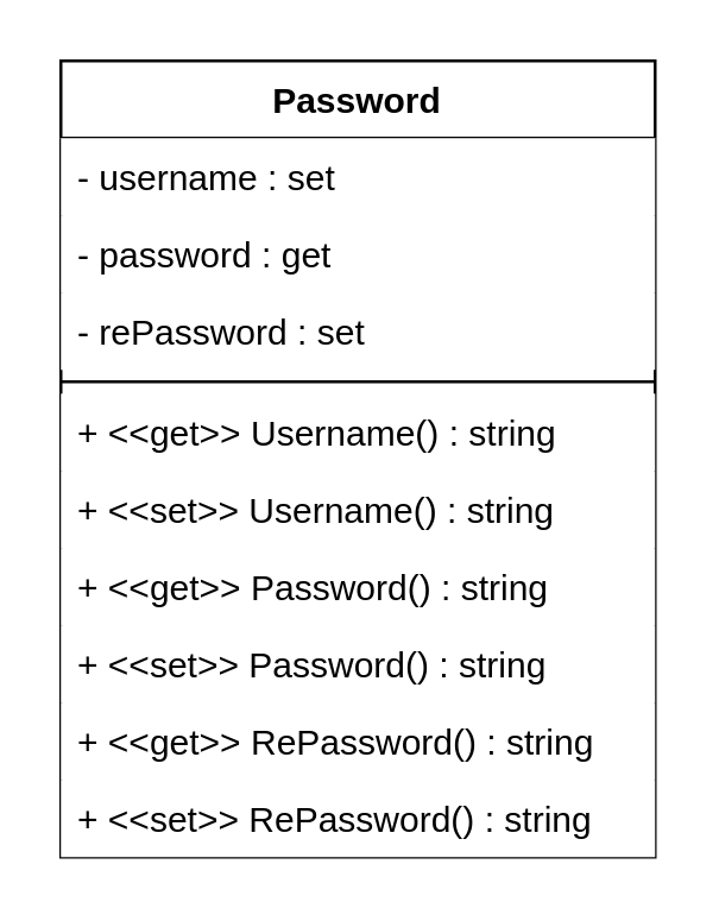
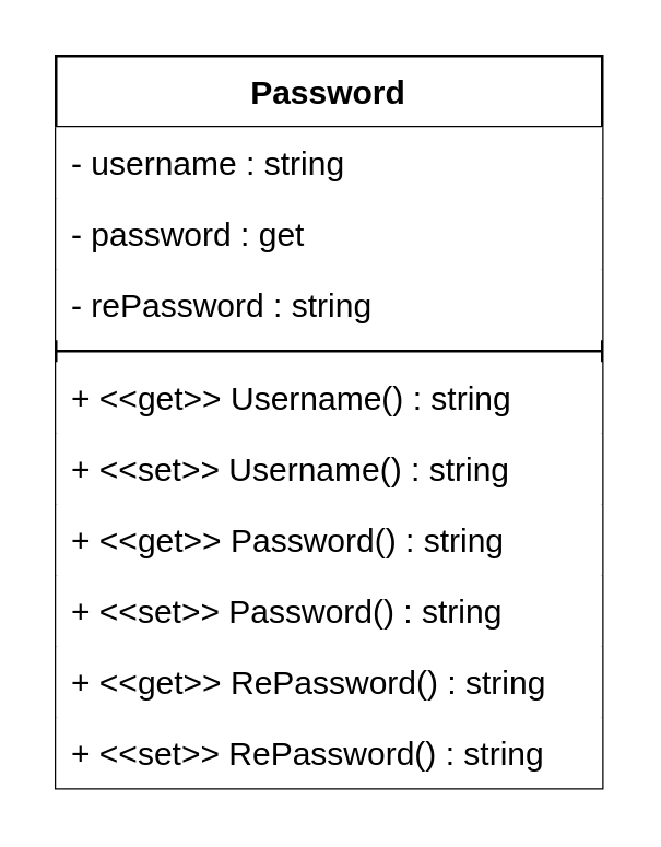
- <mxCell id="3" value="- username : set" style="text;strokeColor=none;fillColor=#ffffff;align=left;verticalAlign=top;spacingLeft=4;spacingRight=4;overflow=hidden;rotatable=0;points=[[0,0.5],[1,0.5]];portConstraint=eastwest;" vertex="1" parent="2"><mxGeometry y="26" width="200" height="26" as="geometry" /></mxCell>
+ <mxCell id="3" value="- username : string" style="text;strokeColor=none;fillColor=#ffffff;align=left;verticalAlign=top;spacingLeft=4;spacingRight=4;overflow=hidden;rotatable=0;points=[[0,0.5],[1,0.5]];portConstraint=eastwest;" vertex="1" parent="2"><mxGeometry y="26" width="200" height="26" as="geometry" /></mxCell>
- <mxCell id="5" value="- rePassword : set" style="text;strokeColor=none;fillColor=#ffffff;align=left;verticalAlign=top;spacingLeft=4;spacingRight=4;overflow=hidden;rotatable=0;points=[[0,0.5],[1,0.5]];portConstraint=eastwest;" vertex="1" parent="2"><mxGeometry y="78" width="200" height="26" as="geometry" /></mxCell>
+ <mxCell id="5" value="- rePassword : string" style="text;strokeColor=none;fillColor=#ffffff;align=left;verticalAlign=top;spacingLeft=4;spacingRight=4;overflow=hidden;rotatable=0;points=[[0,0.5],[1,0.5]];portConstraint=eastwest;" vertex="1" parent="2"><mxGeometry y="78" width="200" height="26" as="geometry" /></mxCell>
